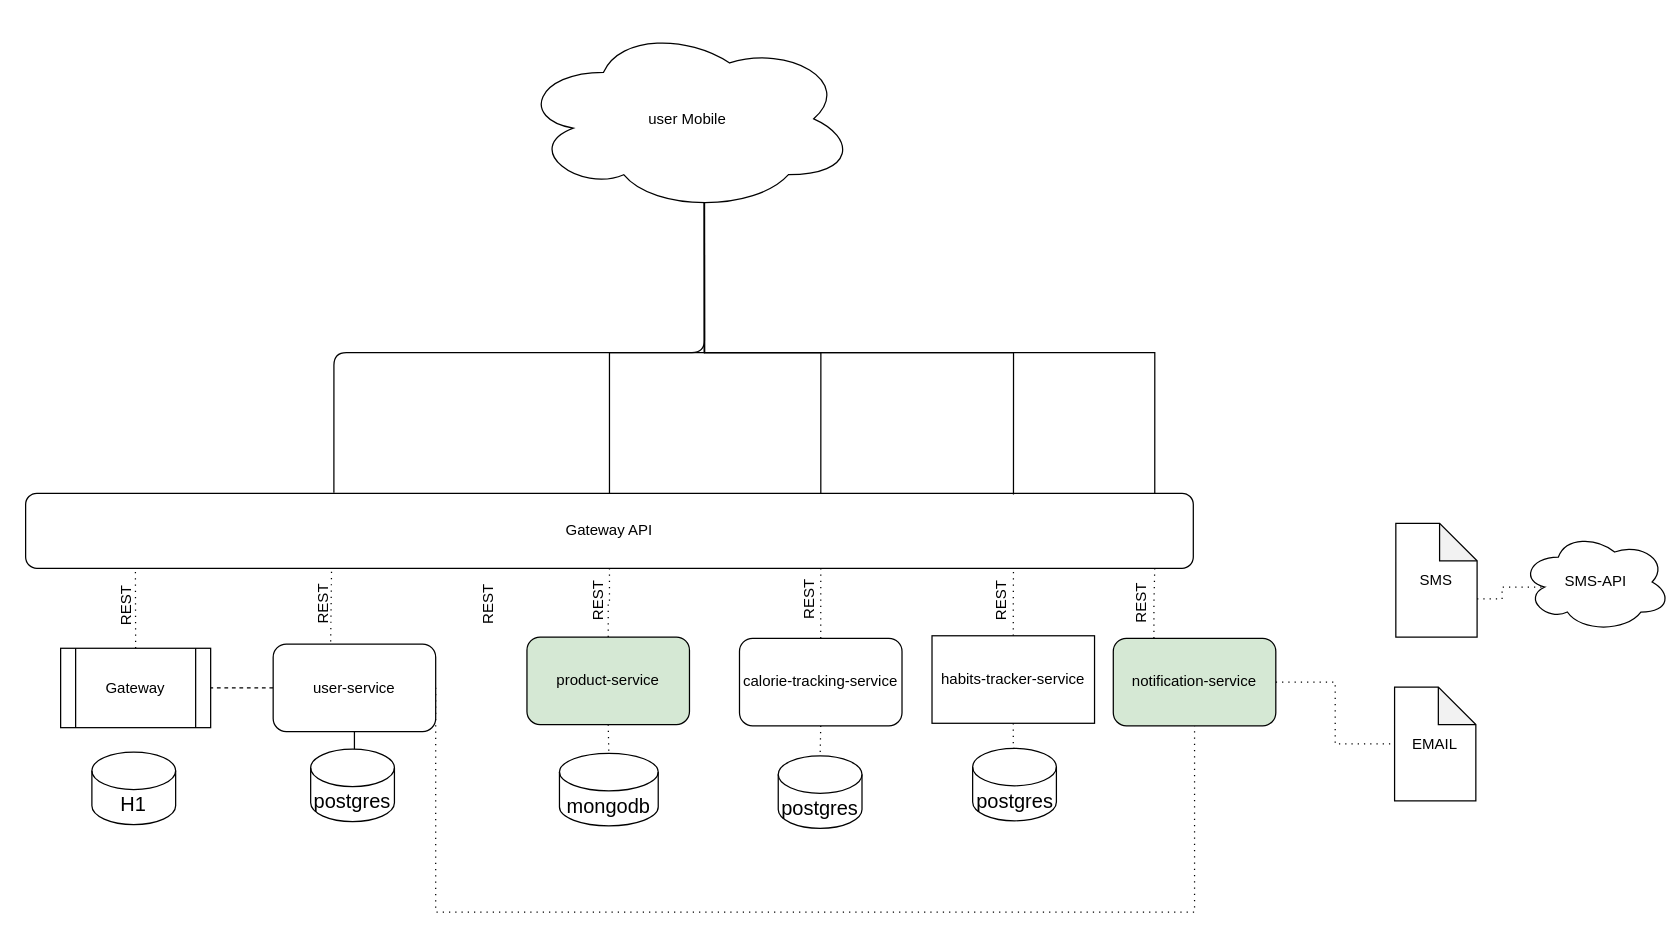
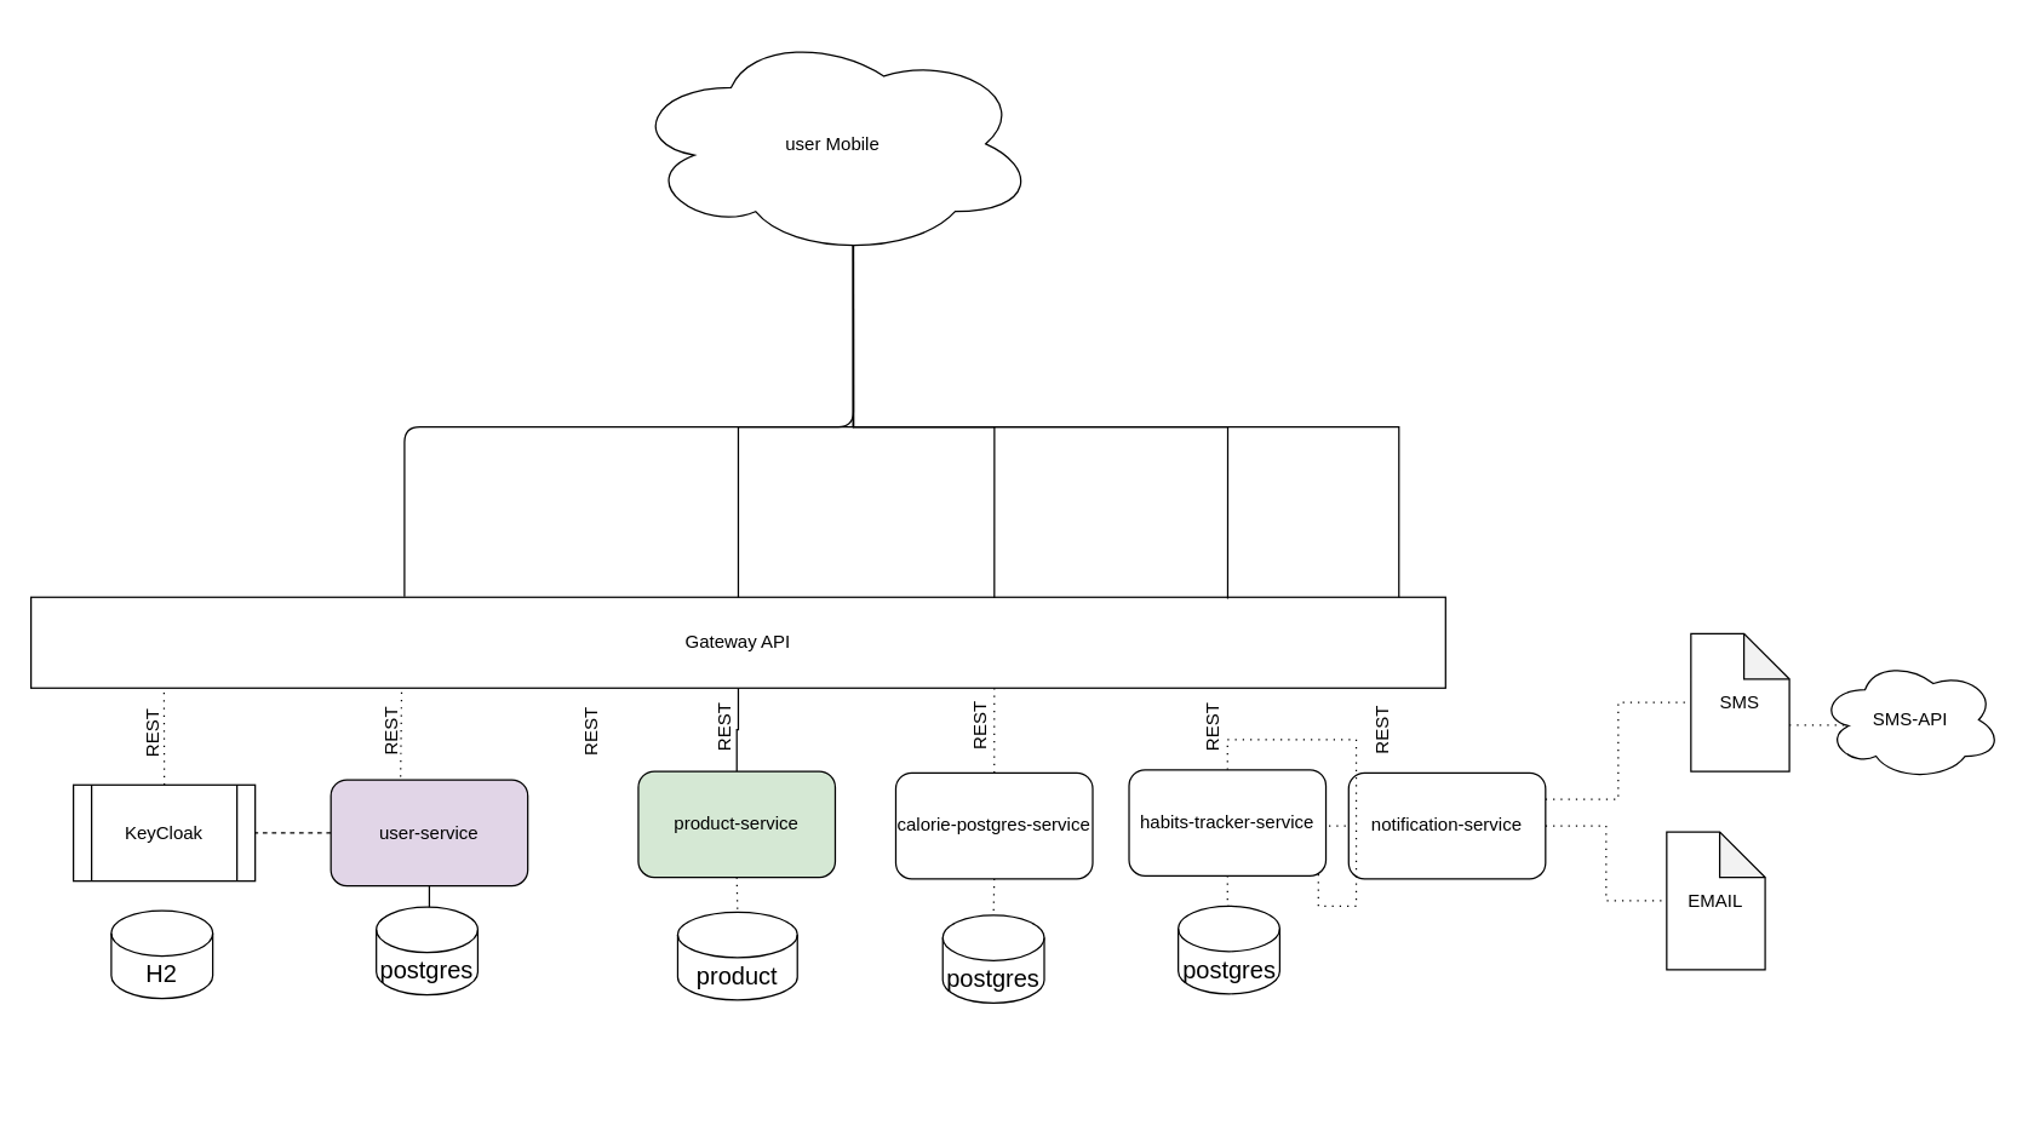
- <mxCell id="3" value="Gateway API" style="rounded=1;whiteSpace=wrap;html=1;" parent="1" vertex="1"><mxGeometry x="20" y="394" width="934" height="60" as="geometry" /></mxCell>
+ <mxCell id="3" value="Gateway API" style="whiteSpace=wrap;html=1;rounded=0;" parent="1" vertex="1"><mxGeometry x="20" y="394" width="934" height="60" as="geometry" /></mxCell>
- <mxCell id="44" value="SMS-API" style="ellipse;shape=cloud;whiteSpace=wrap;html=1;" vertex="1" parent="1"><mxGeometry x="1216" y="425" width="120" height="80" as="geometry" /></mxCell>
+ <mxCell id="44" value="SMS-API" style="ellipse;shape=cloud;whiteSpace=wrap;html=1;" vertex="1" parent="1"><mxGeometry x="1201" y="435" width="120" height="80" as="geometry" /></mxCell>
- <mxCell id="24" style="edgeStyle=orthogonalEdgeStyle;rounded=0;orthogonalLoop=1;jettySize=auto;html=1;exitX=0.5;exitY=0;exitDx=0;exitDy=0;entryX=0.846;entryY=1;entryDx=0;entryDy=0;entryPerimeter=0;dashed=1;dashPattern=1 4;strokeWidth=1;startArrow=none;startFill=0;endArrow=none;endFill=0;" edge="1" parent="1" source="25" target="3"><mxGeometry relative="1" as="geometry" /></mxCell>
+ <mxCell id="24" style="edgeStyle=orthogonalEdgeStyle;rounded=0;orthogonalLoop=1;jettySize=auto;html=1;exitX=0.5;exitY=0;exitDx=0;exitDy=0;dashed=1;dashPattern=1 4;strokeWidth=1;startArrow=none;startFill=0;endArrow=none;endFill=0;" edge="1" parent="1" source="25" target="21"><mxGeometry relative="1" as="geometry" /></mxCell>
- <mxCell id="2" style="edgeStyle=orthogonalEdgeStyle;rounded=0;orthogonalLoop=1;jettySize=auto;html=1;exitX=0.5;exitY=1;exitDx=0;exitDy=0;strokeWidth=1;startArrow=none;startFill=0;endArrow=none;endFill=0;dashed=1;dashPattern=1 4;" edge="1" parent="1" source="3" target="14"><mxGeometry relative="1" as="geometry" /></mxCell>
+ <mxCell id="2" style="edgeStyle=orthogonalEdgeStyle;rounded=0;orthogonalLoop=1;jettySize=auto;html=1;exitX=0.5;exitY=1;exitDx=0;exitDy=0;strokeWidth=1;startArrow=none;startFill=0;endArrow=none;endFill=0;dashed=0;dashPattern=1 4;" edge="1" parent="1" source="3" target="14"><mxGeometry relative="1" as="geometry" /></mxCell>
- <mxCell id="20" style="edgeStyle=orthogonalEdgeStyle;rounded=0;orthogonalLoop=1;jettySize=auto;html=1;exitX=0.25;exitY=0;exitDx=0;exitDy=0;entryX=0.967;entryY=0.986;entryDx=0;entryDy=0;entryPerimeter=0;dashed=1;dashPattern=1 4;strokeWidth=1;startArrow=none;startFill=0;endArrow=none;endFill=0;" edge="1" parent="1" source="21" target="3"><mxGeometry relative="1" as="geometry" /></mxCell>
+ <mxCell id="18" style="edgeStyle=orthogonalEdgeStyle;rounded=0;orthogonalLoop=1;jettySize=auto;html=1;exitX=1;exitY=0.25;exitDx=0;exitDy=0;entryX=0;entryY=0.5;entryDx=0;entryDy=0;entryPerimeter=0;dashed=1;dashPattern=1 4;strokeWidth=1;startArrow=none;startFill=0;endArrow=none;endFill=0;" edge="1" parent="1" source="21" target="38"><mxGeometry relative="1" as="geometry" /></mxCell>
- <mxCell id="25" value="habits-tracker-service" style="whiteSpace=wrap;html=1;rounded=0;" parent="1" vertex="1"><mxGeometry x="745" y="508" width="130" height="70" as="geometry" /></mxCell>
+ <mxCell id="25" value="habits-tracker-service" style="rounded=1;whiteSpace=wrap;html=1;" parent="1" vertex="1"><mxGeometry x="745" y="508" width="130" height="70" as="geometry" /></mxCell>
- <mxCell id="28" value="calorie-tracking-service" style="rounded=1;whiteSpace=wrap;html=1;" parent="1" vertex="1"><mxGeometry x="591" y="510" width="130" height="70" as="geometry" /></mxCell>
+ <mxCell id="28" value="calorie-postgres-service" style="rounded=1;whiteSpace=wrap;html=1;" parent="1" vertex="1"><mxGeometry x="591" y="510" width="130" height="70" as="geometry" /></mxCell>
- <mxCell id="21" value="notification-service" style="rounded=1;whiteSpace=wrap;html=1;fillColor=#d5e8d4;" parent="1" vertex="1"><mxGeometry x="890" y="510" width="130" height="70" as="geometry" /></mxCell>
+ <mxCell id="21" value="notification-service" style="rounded=1;whiteSpace=wrap;html=1;" parent="1" vertex="1"><mxGeometry x="890" y="510" width="130" height="70" as="geometry" /></mxCell>
- <mxCell id="10" value="Gateway" style="shape=process;whiteSpace=wrap;html=1;backgroundOutline=1;" parent="1" vertex="1"><mxGeometry x="48" y="518" width="120" height="63.5" as="geometry" /></mxCell>
+ <mxCell id="10" value="KeyCloak" style="shape=process;whiteSpace=wrap;html=1;backgroundOutline=1;" parent="1" vertex="1"><mxGeometry x="48" y="518" width="120" height="63.5" as="geometry" /></mxCell>
- <mxCell id="17" value="user-service" style="rounded=1;whiteSpace=wrap;html=1;" parent="1" vertex="1"><mxGeometry x="218" y="514.64" width="130" height="70" as="geometry" /></mxCell>
+ <mxCell id="17" value="user-service" style="rounded=1;whiteSpace=wrap;html=1;fillColor=#e1d5e7;" parent="1" vertex="1"><mxGeometry x="218" y="514.64" width="130" height="70" as="geometry" /></mxCell>
- <mxCell id="39" value="EMAIL" style="shape=note;whiteSpace=wrap;html=1;backgroundOutline=1;darkOpacity=0.05;" vertex="1" parent="1"><mxGeometry x="1115" y="549" width="65" height="91" as="geometry" /></mxCell>
+ <mxCell id="39" value="EMAIL" style="shape=note;whiteSpace=wrap;html=1;backgroundOutline=1;darkOpacity=0.05;" vertex="1" parent="1"><mxGeometry x="1100" y="549" width="65" height="91" as="geometry" /></mxCell>
- <mxCell id="32" value="H1" style="shape=cylinder3;whiteSpace=wrap;html=1;boundedLbl=1;backgroundOutline=1;size=15;fontSize=16;" vertex="1" parent="1"><mxGeometry x="73" y="601" width="67" height="58" as="geometry" /></mxCell>
+ <mxCell id="32" value="H2" style="shape=cylinder3;whiteSpace=wrap;html=1;boundedLbl=1;backgroundOutline=1;size=15;fontSize=16;" vertex="1" parent="1"><mxGeometry x="73" y="601" width="67" height="58" as="geometry" /></mxCell>
- <mxCell id="35" value="mongodb" style="shape=cylinder3;whiteSpace=wrap;html=1;boundedLbl=1;backgroundOutline=1;size=15;fontSize=16;" vertex="1" parent="1"><mxGeometry x="447" y="602" width="79" height="58" as="geometry" /></mxCell>
+ <mxCell id="35" value="product" style="shape=cylinder3;whiteSpace=wrap;html=1;boundedLbl=1;backgroundOutline=1;size=15;fontSize=16;" vertex="1" parent="1"><mxGeometry x="447" y="602" width="79" height="58" as="geometry" /></mxCell>
- <mxCell id="16" style="edgeStyle=orthogonalEdgeStyle;rounded=0;orthogonalLoop=1;jettySize=auto;html=1;exitX=1;exitY=0.5;exitDx=0;exitDy=0;entryX=0.5;entryY=1;entryDx=0;entryDy=0;dashed=1;dashPattern=1 4;strokeWidth=1;startArrow=none;startFill=0;endArrow=none;endFill=0;" edge="1" parent="1" source="17" target="21"><mxGeometry relative="1" as="geometry"><Array as="points"><mxPoint x="348" y="729" /><mxPoint x="955" y="729" /></Array></mxGeometry></mxCell>
